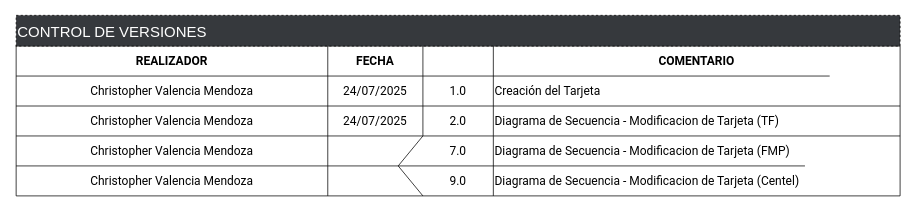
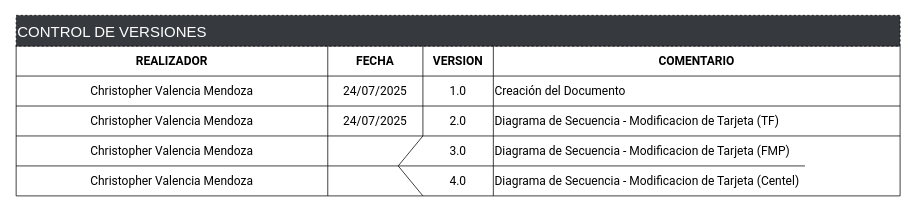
+ <mxCell id="6" value="&lt;b&gt;VERSION&lt;/b&gt;" style="shape=partialRectangle;html=1;whiteSpace=wrap;connectable=0;overflow=hidden;fillColor=none;top=0;left=0;bottom=0;right=0;pointerEvents=1;fontFamily=Roboto;fontSource=https://fonts.googleapis.com/css?family=Roboto;fontSize=16;strokeWidth=1;" parent="3" vertex="1"><mxGeometry x="543" width="94" height="40" as="geometry"><mxRectangle width="94" height="40" as="alternateBounds" /></mxGeometry></mxCell>
- <mxCell id="12" value="Creación del Tarjeta" style="shape=partialRectangle;html=1;whiteSpace=wrap;connectable=0;overflow=hidden;fillColor=none;top=0;left=0;bottom=0;right=0;pointerEvents=1;fontFamily=Roboto;fontSource=https://fonts.googleapis.com/css?family=Roboto;fontSize=16;strokeWidth=1;align=left;" parent="8" vertex="1"><mxGeometry x="637" width="543" height="40" as="geometry"><mxRectangle width="543" height="40" as="alternateBounds" /></mxGeometry></mxCell>
+ <mxCell id="12" value="Creación del Documento" style="shape=partialRectangle;html=1;whiteSpace=wrap;connectable=0;overflow=hidden;fillColor=none;top=0;left=0;bottom=0;right=0;pointerEvents=1;fontFamily=Roboto;fontSource=https://fonts.googleapis.com/css?family=Roboto;fontSize=16;strokeWidth=1;align=left;" parent="8" vertex="1"><mxGeometry x="637" width="543" height="40" as="geometry"><mxRectangle width="543" height="40" as="alternateBounds" /></mxGeometry></mxCell>
- <mxCell id="20" value="7.0" style="shape=partialRectangle;html=1;whiteSpace=wrap;connectable=0;overflow=hidden;fillColor=none;top=0;left=0;bottom=0;right=0;pointerEvents=1;fontFamily=Roboto;fontSource=https://fonts.googleapis.com/css?family=Roboto;fontSize=16;strokeWidth=1;" parent="18" vertex="1"><mxGeometry x="543" width="94" height="40" as="geometry"><mxRectangle width="94" height="40" as="alternateBounds" /></mxGeometry></mxCell>
+ <mxCell id="20" value="3.0" style="shape=partialRectangle;html=1;whiteSpace=wrap;connectable=0;overflow=hidden;fillColor=none;top=0;left=0;bottom=0;right=0;pointerEvents=1;fontFamily=Roboto;fontSource=https://fonts.googleapis.com/css?family=Roboto;fontSize=16;strokeWidth=1;" parent="18" vertex="1"><mxGeometry x="543" width="94" height="40" as="geometry"><mxRectangle width="94" height="40" as="alternateBounds" /></mxGeometry></mxCell>
- <mxCell id="25" value="9.0" style="shape=partialRectangle;html=1;whiteSpace=wrap;connectable=0;overflow=hidden;fillColor=none;top=0;left=0;bottom=0;right=0;pointerEvents=1;fontFamily=Roboto;fontSource=https://fonts.googleapis.com/css?family=Roboto;fontSize=16;strokeWidth=1;" parent="22" vertex="1"><mxGeometry x="543" width="94" height="40" as="geometry"><mxRectangle width="94" height="40" as="alternateBounds" /></mxGeometry></mxCell>
+ <mxCell id="25" value="4.0" style="shape=partialRectangle;html=1;whiteSpace=wrap;connectable=0;overflow=hidden;fillColor=none;top=0;left=0;bottom=0;right=0;pointerEvents=1;fontFamily=Roboto;fontSource=https://fonts.googleapis.com/css?family=Roboto;fontSize=16;strokeWidth=1;" parent="22" vertex="1"><mxGeometry x="543" width="94" height="40" as="geometry"><mxRectangle width="94" height="40" as="alternateBounds" /></mxGeometry></mxCell>
